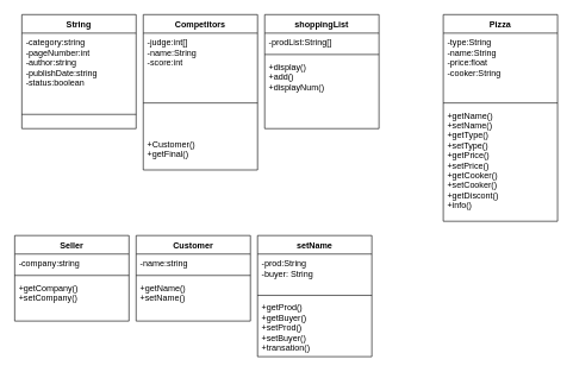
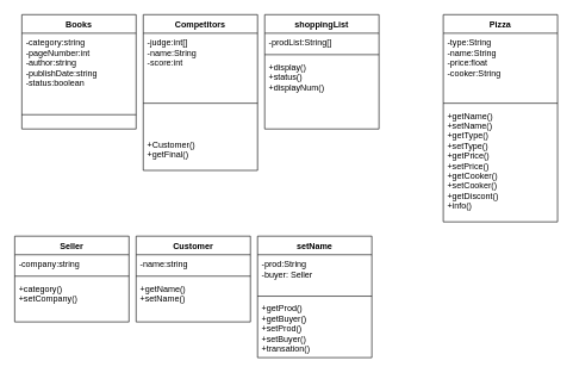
- <mxCell id="2" value="String" style="swimlane;fontStyle=1;align=center;verticalAlign=top;childLayout=stackLayout;horizontal=1;startSize=26;horizontalStack=0;resizeParent=1;resizeParentMax=0;resizeLast=0;collapsible=1;marginBottom=0;" vertex="1" parent="1"><mxGeometry x="30" y="20" width="160" height="160" as="geometry" /></mxCell>
+ <mxCell id="2" value="Books" style="swimlane;fontStyle=1;align=center;verticalAlign=top;childLayout=stackLayout;horizontal=1;startSize=26;horizontalStack=0;resizeParent=1;resizeParentMax=0;resizeLast=0;collapsible=1;marginBottom=0;" vertex="1" parent="1"><mxGeometry x="30" y="20" width="160" height="160" as="geometry" /></mxCell>
- <mxCell id="12" value="+display()&#10;+add()&#10;+displayNum()" style="text;strokeColor=none;fillColor=none;align=left;verticalAlign=top;spacingLeft=4;spacingRight=4;overflow=hidden;rotatable=0;points=[[0,0.5],[1,0.5]];portConstraint=eastwest;" vertex="1" parent="9"><mxGeometry y="60" width="160" height="100" as="geometry" /></mxCell>
+ <mxCell id="12" value="+display()&#10;+status()&#10;+displayNum()" style="text;strokeColor=none;fillColor=none;align=left;verticalAlign=top;spacingLeft=4;spacingRight=4;overflow=hidden;rotatable=0;points=[[0,0.5],[1,0.5]];portConstraint=eastwest;" vertex="1" parent="9"><mxGeometry y="60" width="160" height="100" as="geometry" /></mxCell>
- <mxCell id="22" value="-prod:String&#10;-buyer: String" style="text;strokeColor=none;fillColor=none;align=left;verticalAlign=top;spacingLeft=4;spacingRight=4;overflow=hidden;rotatable=0;points=[[0,0.5],[1,0.5]];portConstraint=eastwest;" vertex="1" parent="21"><mxGeometry y="26" width="160" height="54" as="geometry" /></mxCell>
+ <mxCell id="22" value="-prod:String&#10;-buyer: Seller" style="text;strokeColor=none;fillColor=none;align=left;verticalAlign=top;spacingLeft=4;spacingRight=4;overflow=hidden;rotatable=0;points=[[0,0.5],[1,0.5]];portConstraint=eastwest;" vertex="1" parent="21"><mxGeometry y="26" width="160" height="54" as="geometry" /></mxCell>
- <mxCell id="16" value="+getCompany()&#10;+setCompany()" style="text;strokeColor=none;fillColor=none;align=left;verticalAlign=top;spacingLeft=4;spacingRight=4;overflow=hidden;rotatable=0;points=[[0,0.5],[1,0.5]];portConstraint=eastwest;" vertex="1" parent="13"><mxGeometry y="60" width="160" height="60" as="geometry" /></mxCell>
+ <mxCell id="16" value="+category()&#10;+setCompany()" style="text;strokeColor=none;fillColor=none;align=left;verticalAlign=top;spacingLeft=4;spacingRight=4;overflow=hidden;rotatable=0;points=[[0,0.5],[1,0.5]];portConstraint=eastwest;" vertex="1" parent="13"><mxGeometry y="60" width="160" height="60" as="geometry" /></mxCell>
